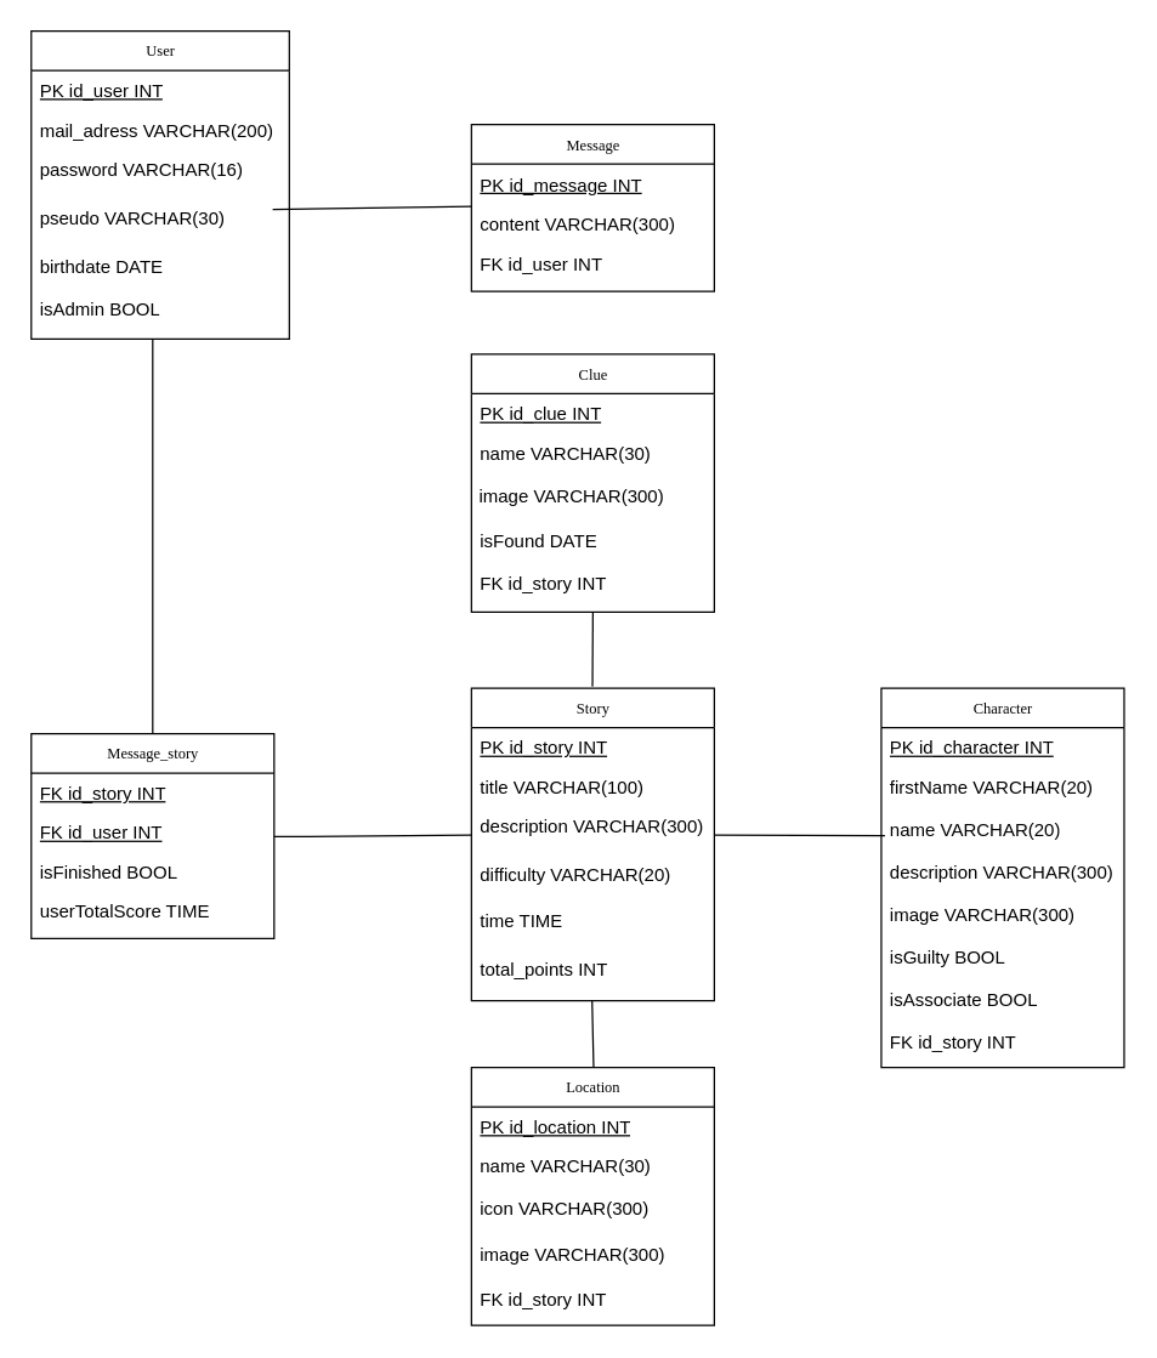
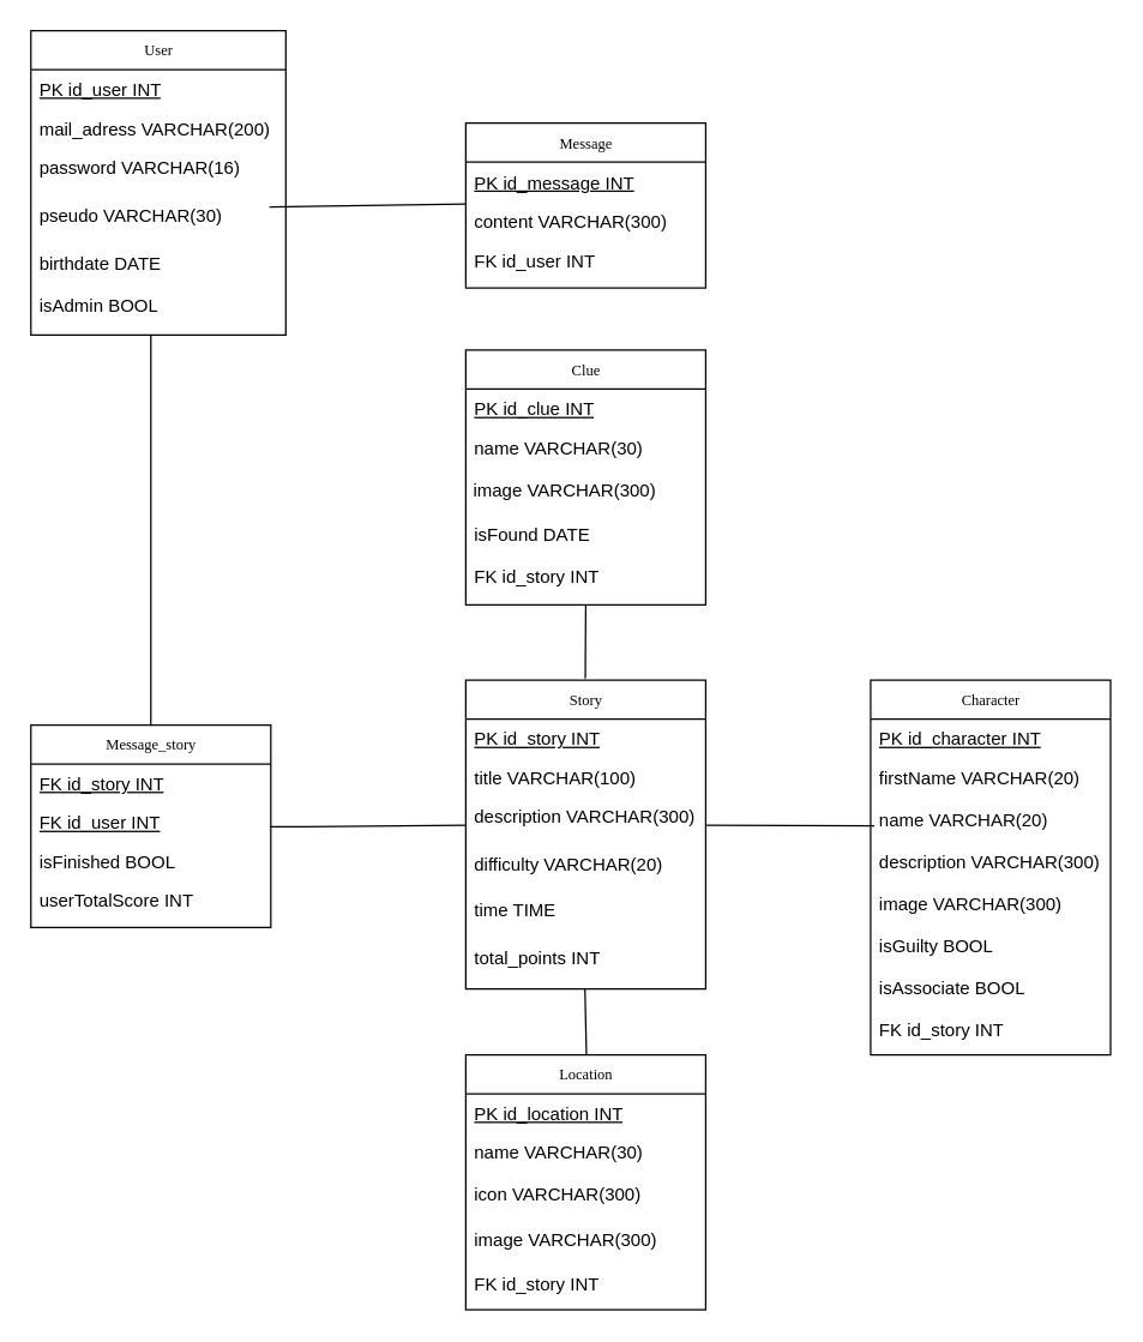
- <mxCell id="46" value="userTotalScore TIME" style="text;html=1;strokeColor=none;fillColor=none;align=left;verticalAlign=top;spacingLeft=4;spacingRight=4;whiteSpace=wrap;overflow=hidden;rotatable=0;points=[[0,0.5],[1,0.5]];portConstraint=eastwest;" vertex="1" parent="42"><mxGeometry y="104" width="160" height="30" as="geometry" /></mxCell>
+ <mxCell id="46" value="userTotalScore INT" style="text;html=1;strokeColor=none;fillColor=none;align=left;verticalAlign=top;spacingLeft=4;spacingRight=4;whiteSpace=wrap;overflow=hidden;rotatable=0;points=[[0,0.5],[1,0.5]];portConstraint=eastwest;" vertex="1" parent="42"><mxGeometry y="104" width="160" height="30" as="geometry" /></mxCell>
